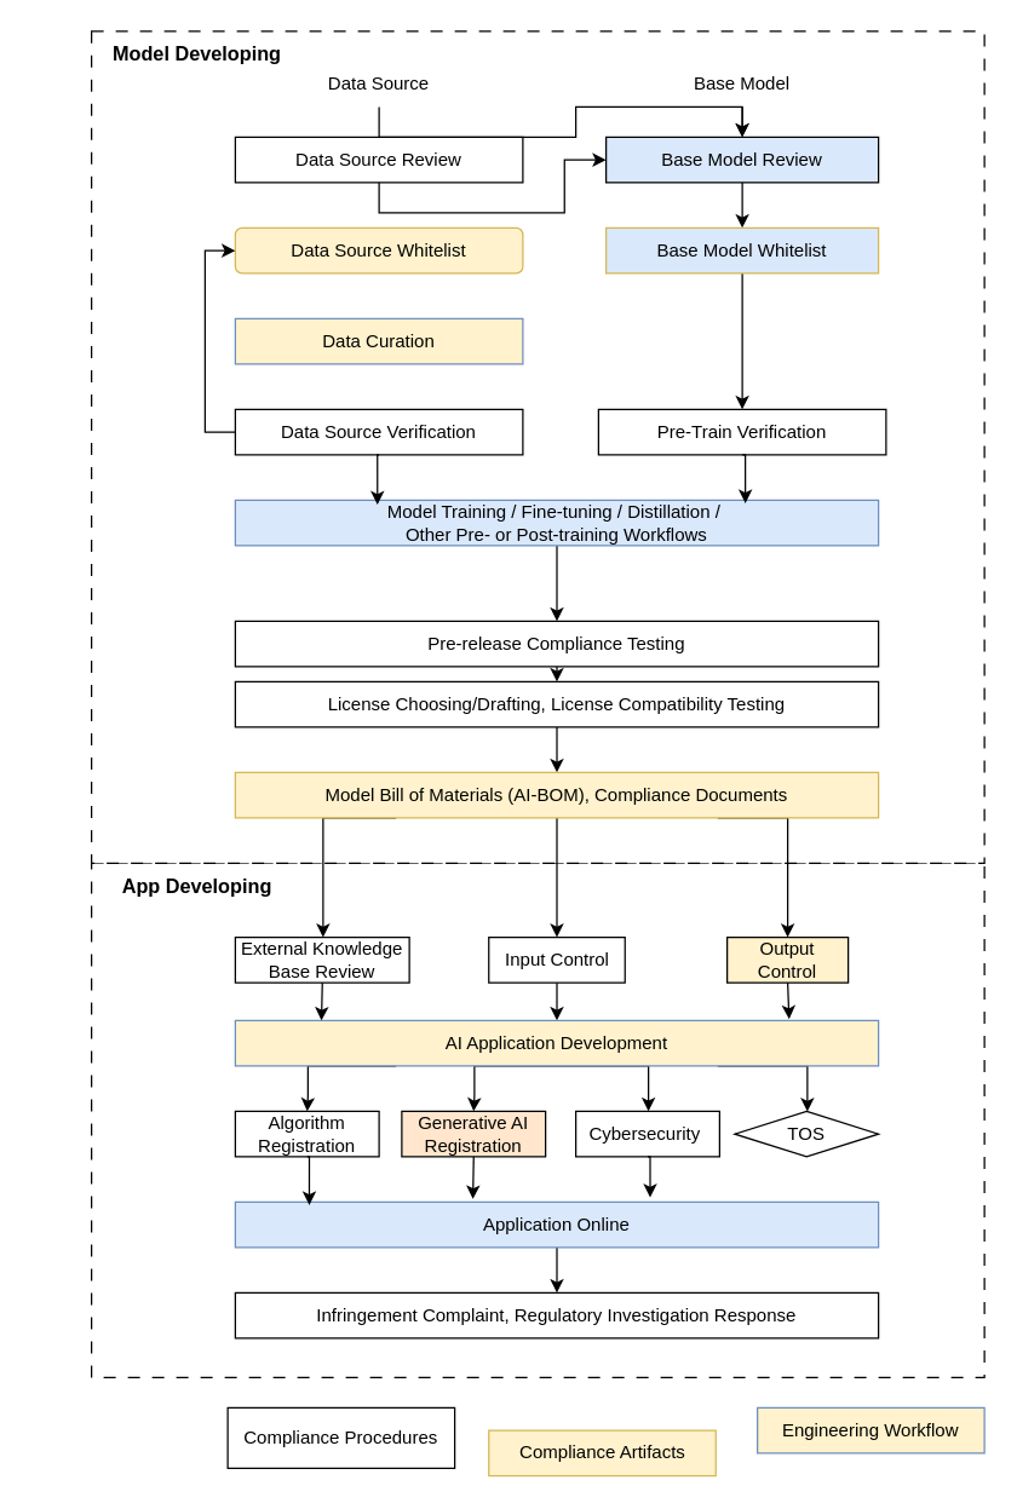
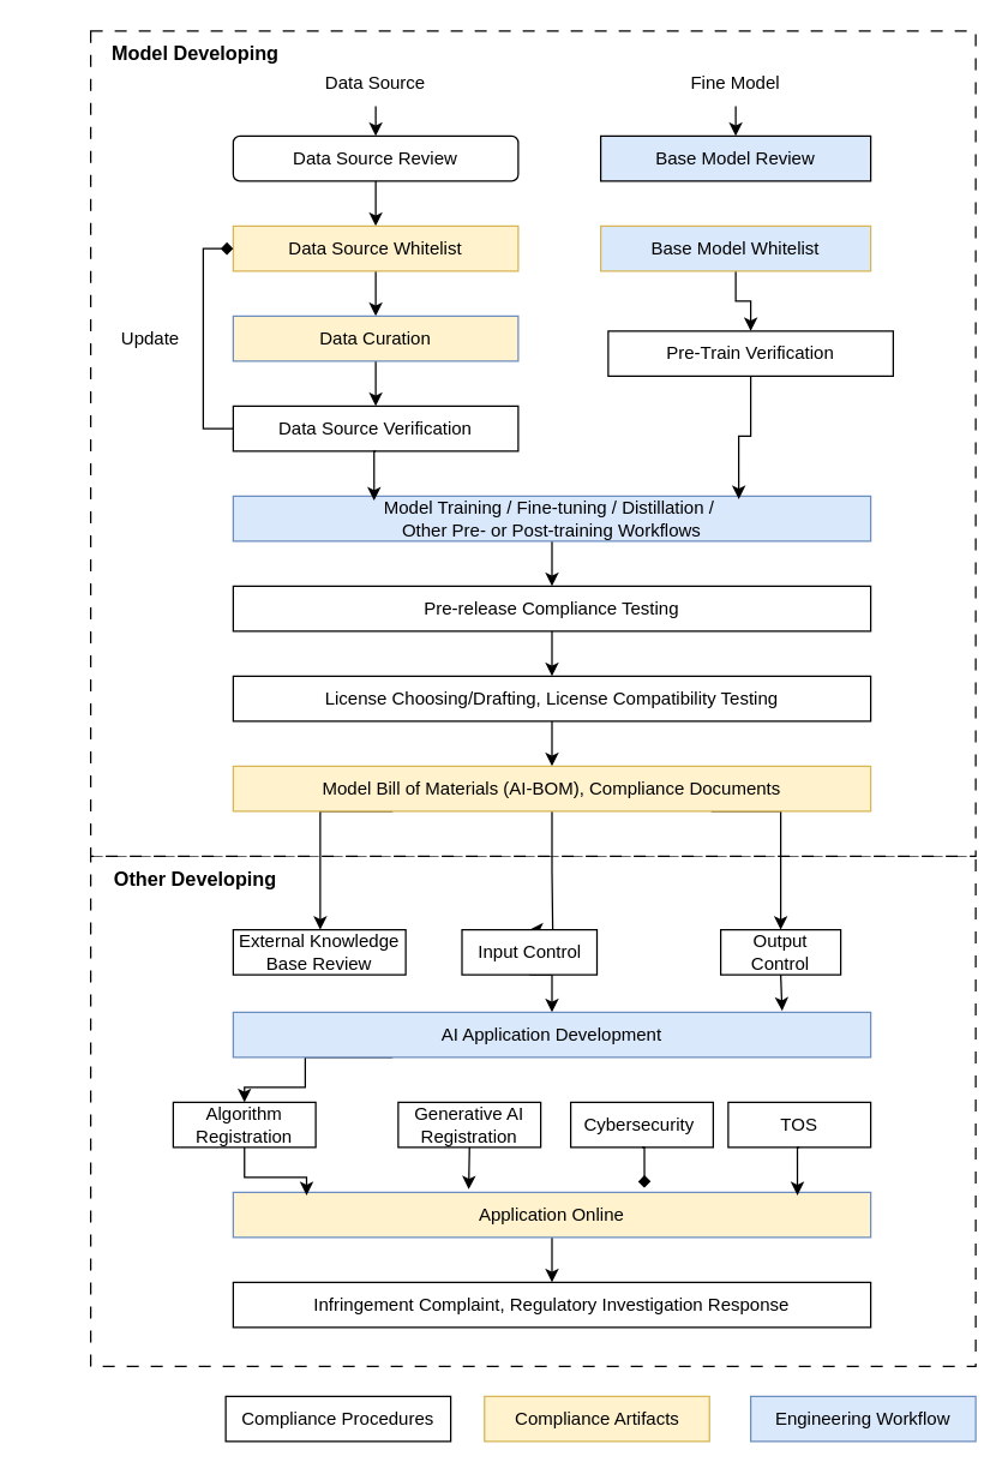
- <mxCell id="7" value="Base Model" style="text;html=1;align=center;verticalAlign=middle;whiteSpace=wrap;rounded=0;" vertex="1" parent="1"><mxGeometry x="390" y="40" width="200" height="30" as="geometry" /></mxCell>
+ <mxCell id="7" value="Fine Model" style="text;html=1;align=center;verticalAlign=middle;whiteSpace=wrap;rounded=0;" vertex="1" parent="1"><mxGeometry x="390" y="40" width="200" height="30" as="geometry" /></mxCell>
- <mxCell id="4" style="edgeStyle=orthogonalEdgeStyle;rounded=0;orthogonalLoop=1;jettySize=auto;html=1;exitX=0.5;exitY=1;exitDx=0;exitDy=0;" edge="1" parent="1" source="5" target="11"><mxGeometry relative="1" as="geometry" /></mxCell>
+ <mxCell id="4" style="edgeStyle=orthogonalEdgeStyle;rounded=0;orthogonalLoop=1;jettySize=auto;html=1;exitX=0.5;exitY=1;exitDx=0;exitDy=0;entryX=0.5;entryY=0;entryDx=0;entryDy=0;" edge="1" parent="1" source="5" target="9"><mxGeometry relative="1" as="geometry" /></mxCell>
- <mxCell id="9" value="Data Source Review" style="rounded=0;whiteSpace=wrap;html=1;" vertex="1" parent="1"><mxGeometry x="155" y="90" width="190" height="30" as="geometry" /></mxCell>
+ <mxCell id="9" value="Data Source Review" style="whiteSpace=wrap;html=1;rounded=1;" vertex="1" parent="1"><mxGeometry x="155" y="90" width="190" height="30" as="geometry" /></mxCell>
- <mxCell id="10" style="edgeStyle=orthogonalEdgeStyle;rounded=0;orthogonalLoop=1;jettySize=auto;html=1;exitX=0.5;exitY=1;exitDx=0;exitDy=0;entryX=0.5;entryY=0;entryDx=0;entryDy=0;" edge="1" parent="1" source="11" target="15"><mxGeometry relative="1" as="geometry" /></mxCell>
- <mxCell id="8" style="edgeStyle=orthogonalEdgeStyle;rounded=0;orthogonalLoop=1;jettySize=auto;html=1;exitX=0.5;exitY=1;exitDx=0;exitDy=0;" edge="1" parent="1" source="9" target="11"><mxGeometry relative="1" as="geometry" /></mxCell>
+ <mxCell id="8" style="edgeStyle=orthogonalEdgeStyle;rounded=0;orthogonalLoop=1;jettySize=auto;html=1;exitX=0.5;exitY=1;exitDx=0;exitDy=0;entryX=0.5;entryY=0;entryDx=0;entryDy=0;" edge="1" parent="1" source="9" target="13"><mxGeometry relative="1" as="geometry" /></mxCell>
- <mxCell id="18" style="edgeStyle=orthogonalEdgeStyle;rounded=0;orthogonalLoop=1;jettySize=auto;html=1;entryX=0;entryY=0.5;entryDx=0;entryDy=0;" edge="1" parent="1" source="19" target="13"><mxGeometry relative="1" as="geometry"><Array as="points"><mxPoint x="135" y="285" /><mxPoint x="135" y="165" /></Array></mxGeometry></mxCell>
+ <mxCell id="18" style="edgeStyle=orthogonalEdgeStyle;rounded=0;orthogonalLoop=1;jettySize=auto;html=1;entryX=0;entryY=0.5;entryDx=0;entryDy=0;endArrow=diamond;" edge="1" parent="1" source="19" target="13"><mxGeometry relative="1" as="geometry"><Array as="points"><mxPoint x="135" y="285" /><mxPoint x="135" y="165" /></Array></mxGeometry></mxCell>
- <mxCell id="13" value="Data Source Whitelist" style="whiteSpace=wrap;html=1;fillColor=#fff2cc;strokeColor=#d6b656;rounded=1;" vertex="1" parent="1"><mxGeometry x="155" y="150" width="190" height="30" as="geometry" /></mxCell>
+ <mxCell id="13" value="Data Source Whitelist" style="rounded=0;whiteSpace=wrap;html=1;fillColor=#fff2cc;strokeColor=#d6b656;" vertex="1" parent="1"><mxGeometry x="155" y="150" width="190" height="30" as="geometry" /></mxCell>
+ <mxCell id="12" style="edgeStyle=orthogonalEdgeStyle;rounded=0;orthogonalLoop=1;jettySize=auto;html=1;exitX=0.5;exitY=1;exitDx=0;exitDy=0;entryX=0.5;entryY=0;entryDx=0;entryDy=0;" edge="1" parent="1" source="13" target="17"><mxGeometry relative="1" as="geometry" /></mxCell>
+ <mxCell id="21" value="Update" style="text;html=1;align=center;verticalAlign=middle;whiteSpace=wrap;rounded=0;" vertex="1" parent="1"><mxGeometry x="70" y="210" width="60" height="30" as="geometry" /></mxCell>
+ <mxCell id="16" style="edgeStyle=orthogonalEdgeStyle;rounded=0;orthogonalLoop=1;jettySize=auto;html=1;exitX=0.5;exitY=1;exitDx=0;exitDy=0;entryX=0.5;entryY=0;entryDx=0;entryDy=0;" edge="1" parent="1" source="17" target="19"><mxGeometry relative="1" as="geometry" /></mxCell>
- <mxCell id="20" value="Pre-Train Verification" style="rounded=0;whiteSpace=wrap;html=1;" vertex="1" parent="1"><mxGeometry x="395" y="270" width="190" height="30" as="geometry" /></mxCell>
+ <mxCell id="20" value="Pre-Train Verification" style="rounded=0;whiteSpace=wrap;html=1;" vertex="1" parent="1"><mxGeometry x="405" y="220" width="190" height="30" as="geometry" /></mxCell>
- <mxCell id="27" value="Pre-release Compliance Testing" style="rounded=0;whiteSpace=wrap;html=1;" vertex="1" parent="1"><mxGeometry x="155" y="410" width="425" height="30" as="geometry" /></mxCell>
+ <mxCell id="27" value="Pre-release Compliance Testing" style="rounded=0;whiteSpace=wrap;html=1;" vertex="1" parent="1"><mxGeometry x="155" y="390" width="425" height="30" as="geometry" /></mxCell>
- <mxCell id="57" value="App Developing" style="text;html=1;align=center;verticalAlign=middle;whiteSpace=wrap;rounded=0;fontStyle=1;fontSize=13;" vertex="1" parent="1"><mxGeometry y="570" width="220" height="30" as="geometry" x="20" /></mxCell>
+ <mxCell id="57" value="Other Developing" style="text;html=1;align=center;verticalAlign=middle;whiteSpace=wrap;rounded=0;fontStyle=1;fontSize=13;" vertex="1" parent="1"><mxGeometry y="570" width="220" height="30" as="geometry" x="20" /></mxCell>
- <mxCell id="38" value="Input Control" style="rounded=0;whiteSpace=wrap;html=1;" vertex="1" parent="1"><mxGeometry x="322.5" y="619" width="90" height="30" as="geometry" /></mxCell>
+ <mxCell id="38" value="Input Control" style="rounded=0;whiteSpace=wrap;html=1;" vertex="1" parent="1"><mxGeometry x="307.5" y="619" width="90" height="30" as="geometry" /></mxCell>
- <mxCell id="36" value="Output Control" style="rounded=0;whiteSpace=wrap;html=1;fillColor=#fff2cc;" vertex="1" parent="1"><mxGeometry x="480" y="619" width="80" height="30" as="geometry" /></mxCell>
+ <mxCell id="36" value="Output Control" style="rounded=0;whiteSpace=wrap;html=1;" vertex="1" parent="1"><mxGeometry x="480" y="619" width="80" height="30" as="geometry" /></mxCell>
- <mxCell id="44" style="edgeStyle=orthogonalEdgeStyle;rounded=0;orthogonalLoop=1;jettySize=auto;html=1;exitX=0.5;exitY=1;exitDx=0;exitDy=0;entryX=0.134;entryY=0;entryDx=0;entryDy=0;entryPerimeter=0;" edge="1" parent="1" source="35" target="43"><mxGeometry relative="1" as="geometry" /></mxCell>
- <mxCell id="43" value="AI Application Development" style="rounded=0;whiteSpace=wrap;html=1;fillColor=#fff2cc;strokeColor=#6c8ebf;" vertex="1" parent="1"><mxGeometry x="155" y="674" width="425" height="30" as="geometry" /></mxCell>
+ <mxCell id="43" value="AI Application Development" style="rounded=0;whiteSpace=wrap;html=1;fillColor=#dae8fc;strokeColor=#6c8ebf;" vertex="1" parent="1"><mxGeometry x="155" y="674" width="425" height="30" as="geometry" /></mxCell>
- <mxCell id="40" style="edgeStyle=orthogonalEdgeStyle;rounded=0;orthogonalLoop=1;jettySize=auto;html=1;exitX=0.5;exitY=1;exitDx=0;exitDy=0;entryX=0.5;entryY=0;entryDx=0;entryDy=0;" edge="1" parent="1" source="43" target="47"><mxGeometry relative="1" as="geometry"><Array as="points"><mxPoint x="313" y="704" /><mxPoint x="313" y="724" /></Array></mxGeometry></mxCell>
- <mxCell id="41" style="edgeStyle=orthogonalEdgeStyle;rounded=0;orthogonalLoop=1;jettySize=auto;html=1;exitX=0.5;exitY=1;exitDx=0;exitDy=0;" edge="1" parent="1" source="43" target="48"><mxGeometry relative="1" as="geometry"><Array as="points"><mxPoint x="428" y="704" /></Array></mxGeometry></mxCell>
- <mxCell id="42" style="edgeStyle=orthogonalEdgeStyle;rounded=0;orthogonalLoop=1;jettySize=auto;html=1;exitX=0.75;exitY=1;exitDx=0;exitDy=0;" edge="1" parent="1" source="43" target="49"><mxGeometry relative="1" as="geometry"><Array as="points"><mxPoint x="533" y="704" /></Array></mxGeometry></mxCell>
- <mxCell id="46" value="Algorithm Registration" style="rounded=0;whiteSpace=wrap;html=1;" vertex="1" parent="1"><mxGeometry x="155" y="734" width="95" height="30" as="geometry" /></mxCell>
+ <mxCell id="46" value="Algorithm Registration" style="rounded=0;whiteSpace=wrap;html=1;" vertex="1" parent="1"><mxGeometry x="115" y="734" width="95" height="30" as="geometry" /></mxCell>
- <mxCell id="47" value="Generative AI Registration" style="rounded=0;whiteSpace=wrap;html=1;fillColor=#ffe6cc;" vertex="1" parent="1"><mxGeometry x="265" y="734" width="95" height="30" as="geometry" /></mxCell>
+ <mxCell id="47" value="Generative AI Registration" style="rounded=0;whiteSpace=wrap;html=1;" vertex="1" parent="1"><mxGeometry x="265" y="734" width="95" height="30" as="geometry" /></mxCell>
- <mxCell id="49" value="TOS" style="rhombus;whiteSpace=wrap;html=1;" vertex="1" parent="1"><mxGeometry x="485" y="734" width="95" height="30" as="geometry" /></mxCell>
+ <mxCell id="49" value="TOS" style="rounded=0;whiteSpace=wrap;html=1;" vertex="1" parent="1"><mxGeometry x="485" y="734" width="95" height="30" as="geometry" /></mxCell>
+ <mxCell id="55" style="edgeStyle=orthogonalEdgeStyle;rounded=0;orthogonalLoop=1;jettySize=auto;html=1;exitX=0.5;exitY=1;exitDx=0;exitDy=0;entryX=0.885;entryY=0.067;entryDx=0;entryDy=0;entryPerimeter=0;" edge="1" parent="1" source="49" target="51"><mxGeometry relative="1" as="geometry" /></mxCell>
- <mxCell id="54" style="edgeStyle=orthogonalEdgeStyle;rounded=0;orthogonalLoop=1;jettySize=auto;html=1;exitX=0.5;exitY=1;exitDx=0;exitDy=0;entryX=0.645;entryY=-0.1;entryDx=0;entryDy=0;entryPerimeter=0;" edge="1" parent="1" source="48" target="51"><mxGeometry relative="1" as="geometry" /></mxCell>
+ <mxCell id="54" style="edgeStyle=orthogonalEdgeStyle;rounded=0;orthogonalLoop=1;jettySize=auto;html=1;exitX=0.5;exitY=1;exitDx=0;exitDy=0;entryX=0.645;entryY=-0.1;entryDx=0;entryDy=0;entryPerimeter=0;endArrow=diamond;" edge="1" parent="1" source="48" target="51"><mxGeometry relative="1" as="geometry" /></mxCell>
- <mxCell id="51" value="Application Online" style="rounded=0;whiteSpace=wrap;html=1;fillColor=#dae8fc;strokeColor=#6c8ebf;" vertex="1" parent="1"><mxGeometry x="155" y="794" width="425" height="30" as="geometry" /></mxCell>
+ <mxCell id="51" value="Application Online" style="rounded=0;whiteSpace=wrap;html=1;fillColor=#fff2cc;strokeColor=#6c8ebf;" vertex="1" parent="1"><mxGeometry x="155" y="794" width="425" height="30" as="geometry" /></mxCell>
- <mxCell id="60" value="Engineering Workflow" style="rounded=0;whiteSpace=wrap;html=1;fillColor=#fff2cc;strokeColor=#6c8ebf;" vertex="1" parent="1"><mxGeometry x="500" y="930" width="150" height="30" as="geometry" /></mxCell>
+ <mxCell id="60" value="Engineering Workflow" style="rounded=0;whiteSpace=wrap;html=1;fillColor=#dae8fc;strokeColor=#6c8ebf;" vertex="1" parent="1"><mxGeometry x="500" y="930" width="150" height="30" as="geometry" /></mxCell>
- <mxCell id="58" value="Compliance Procedures" style="rounded=0;whiteSpace=wrap;html=1;" vertex="1" parent="1"><mxGeometry x="150" y="930" width="150" height="40" as="geometry" /></mxCell>
+ <mxCell id="58" value="Compliance Procedures" style="rounded=0;whiteSpace=wrap;html=1;" vertex="1" parent="1"><mxGeometry x="150" y="930" width="150" height="30" as="geometry" /></mxCell>
- <mxCell id="59" value="Compliance Artifacts" style="rounded=0;whiteSpace=wrap;html=1;fillColor=#fff2cc;strokeColor=#d6b656;" vertex="1" parent="1"><mxGeometry x="322.5" y="945" width="150" height="30" as="geometry" /></mxCell>
+ <mxCell id="59" value="Compliance Artifacts" style="rounded=0;whiteSpace=wrap;html=1;fillColor=#fff2cc;strokeColor=#d6b656;" vertex="1" parent="1"><mxGeometry x="322.5" y="930" width="150" height="30" as="geometry" /></mxCell>
